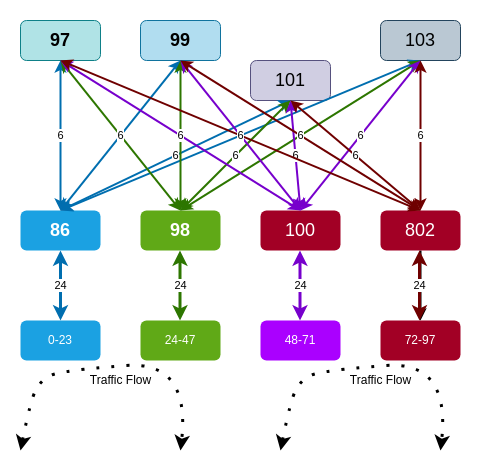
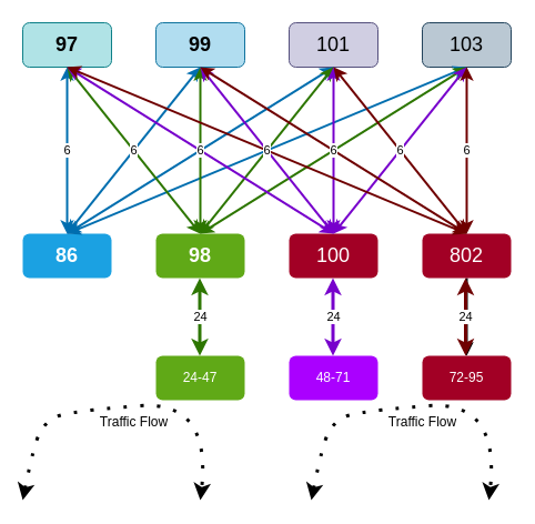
- <mxCell id="13" value="&lt;font style=&quot;font-size: 18px&quot;&gt;101&lt;/font&gt;" style="rounded=1;whiteSpace=wrap;html=1;shadow=0;glass=0;fillColor=#d0cee2;strokeColor=#56517e;" parent="1" vertex="1"><mxGeometry x="250" y="60" width="80" height="40" as="geometry" /></mxCell>
+ <mxCell id="13" value="&lt;font style=&quot;font-size: 18px&quot;&gt;101&lt;/font&gt;" style="rounded=1;whiteSpace=wrap;html=1;shadow=0;glass=0;fillColor=#d0cee2;strokeColor=#56517e;" parent="1" vertex="1"><mxGeometry x="260" y="20" width="80" height="40" as="geometry" /></mxCell>
- <mxCell id="15" value="24" style="endArrow=classic;startArrow=classic;html=1;shadow=0;strokeWidth=3;entryX=0.5;entryY=1;entryDx=0;entryDy=0;fillColor=#1ba1e2;strokeColor=#006EAF;" parent="1" source="2" target="6" edge="1"><mxGeometry width="50" height="50" relative="1" as="geometry"><mxPoint x="10" y="450" as="sourcePoint" /><mxPoint x="60" y="400" as="targetPoint" /></mxGeometry></mxCell>
- <mxCell id="2" value="0-23" style="rounded=1;whiteSpace=wrap;html=1;shadow=0;glass=0;fillColor=#1ba1e2;strokeColor=none;fontColor=#ffffff;" parent="1" vertex="1"><mxGeometry x="20" y="320" width="80" height="40" as="geometry" /></mxCell>
- <mxCell id="5" value="72-97" style="rounded=1;whiteSpace=wrap;html=1;shadow=0;glass=0;fillColor=#a20025;strokeColor=none;fontColor=#ffffff;" parent="1" vertex="1"><mxGeometry x="380" y="320" width="80" height="40" as="geometry" /></mxCell>
+ <mxCell id="5" value="72-95" style="rounded=1;whiteSpace=wrap;html=1;shadow=0;glass=0;fillColor=#a20025;strokeColor=none;fontColor=#ffffff;" parent="1" vertex="1"><mxGeometry x="380" y="320" width="80" height="40" as="geometry" /></mxCell>
